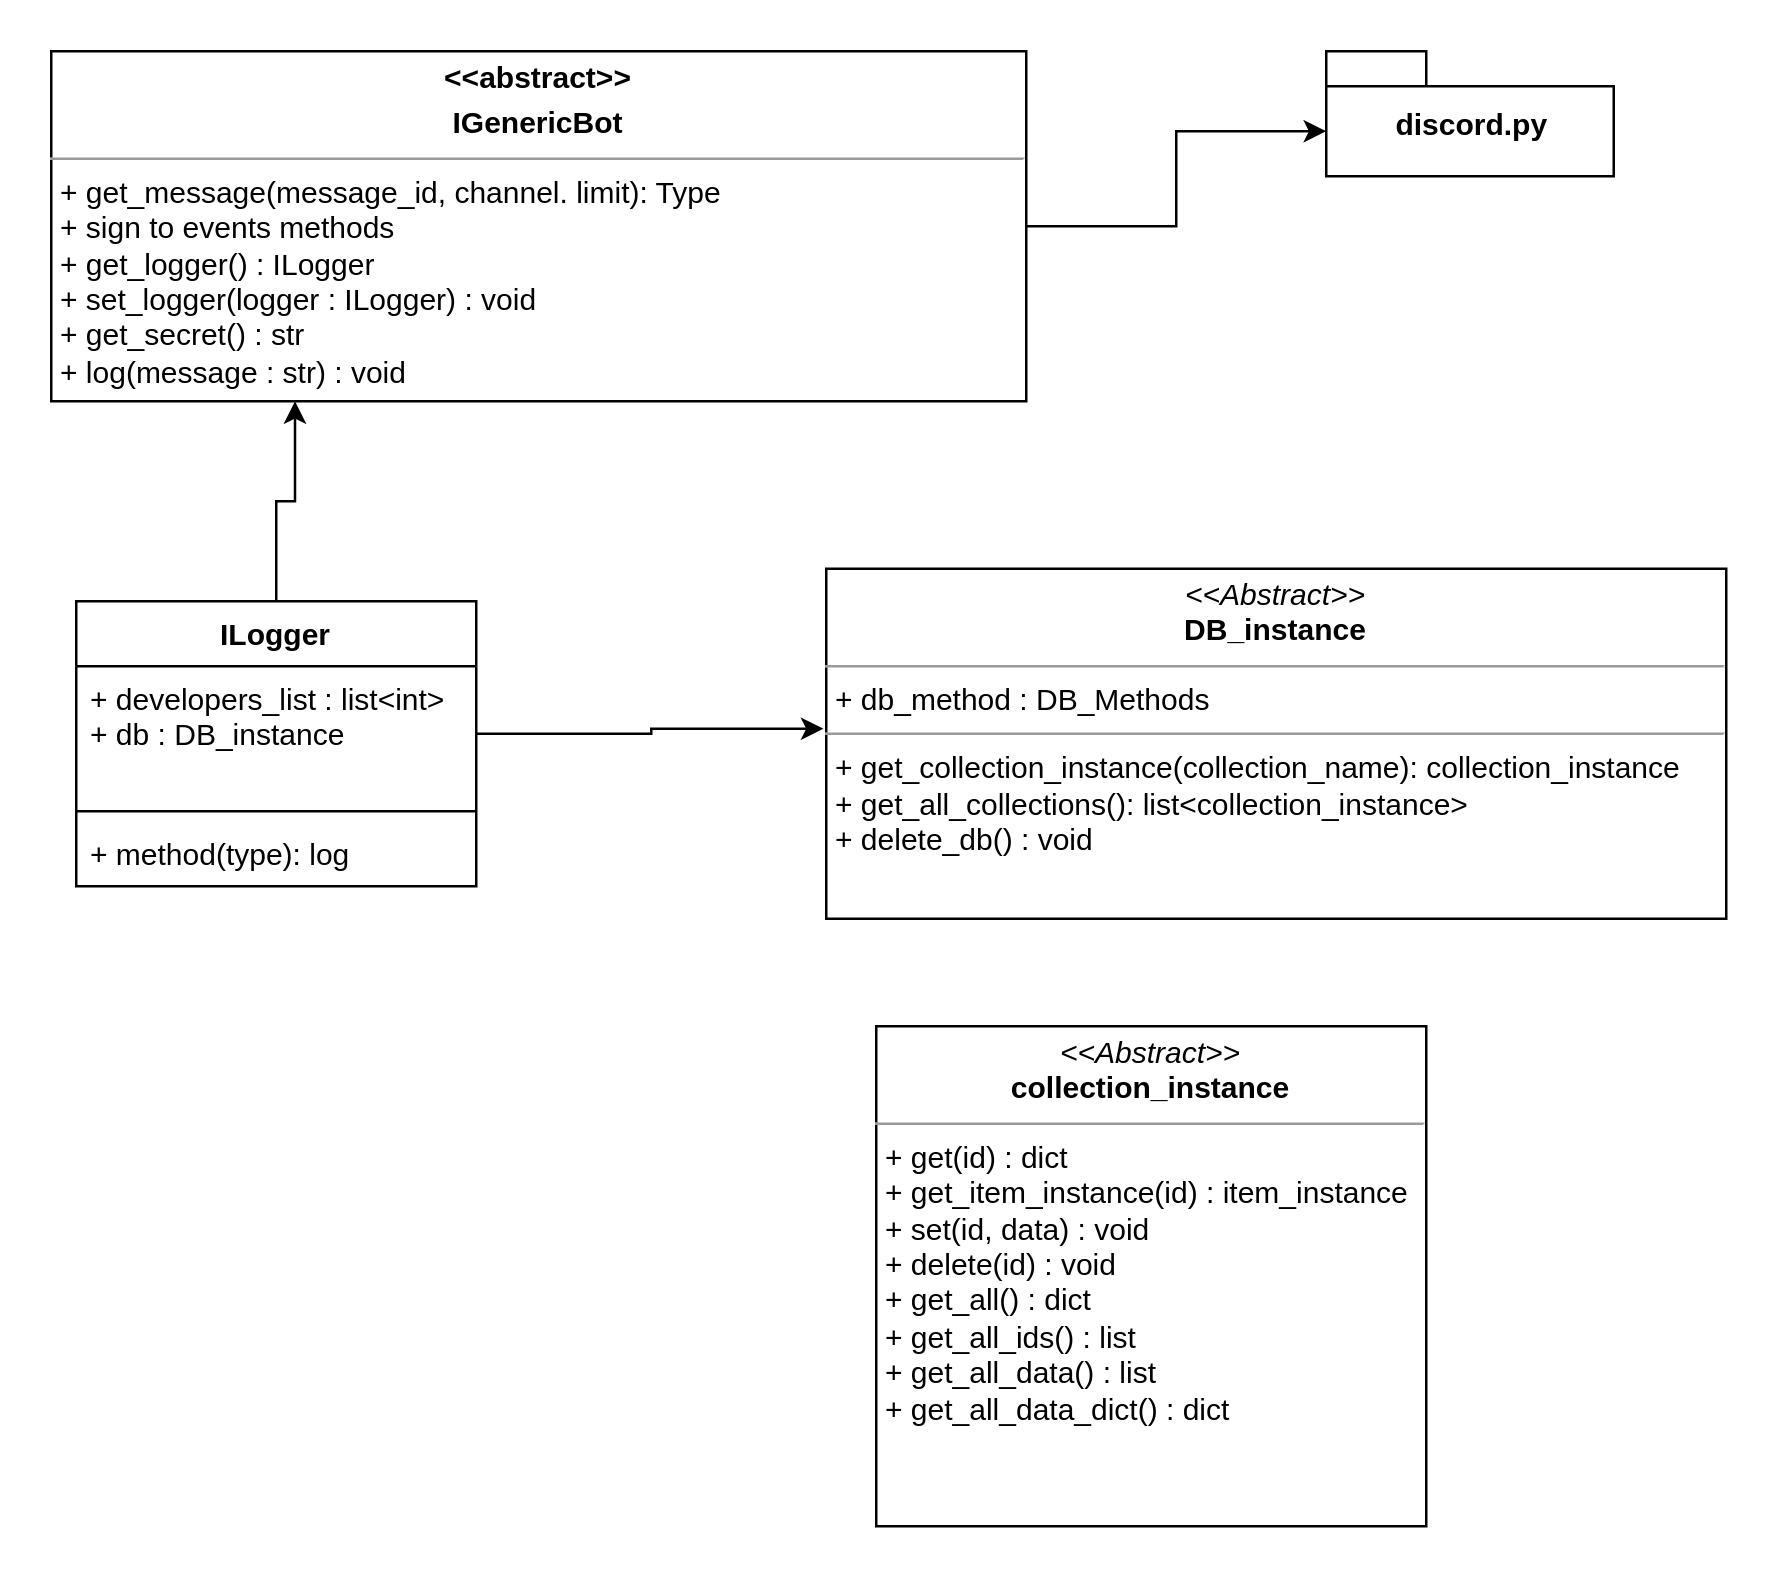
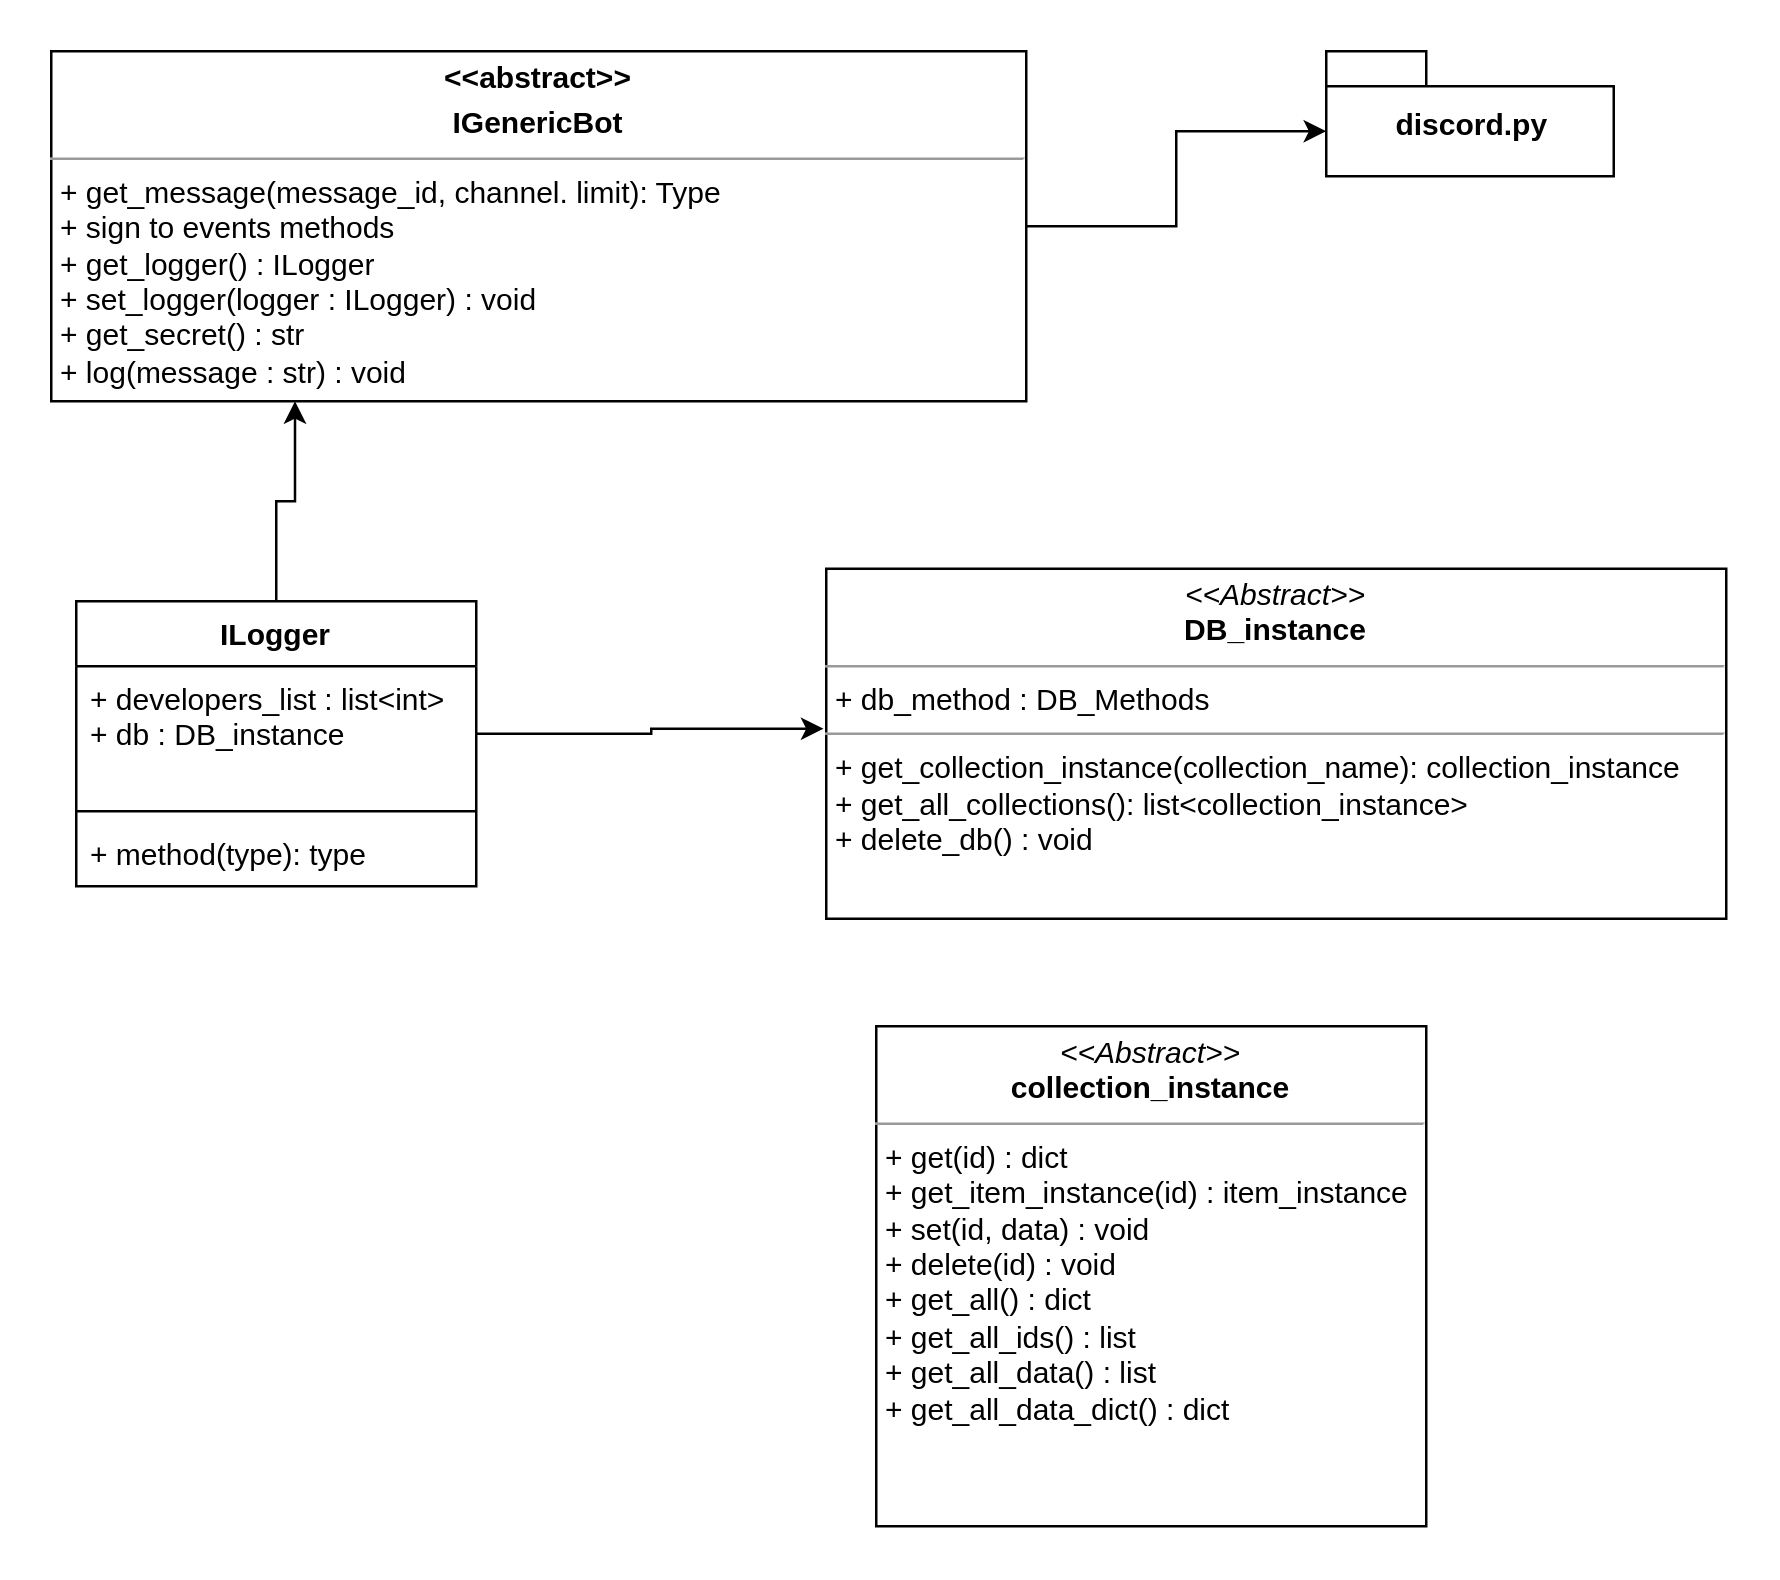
- <mxCell id="6" value="+ method(type): log" style="text;strokeColor=none;fillColor=none;align=left;verticalAlign=top;spacingLeft=4;spacingRight=4;overflow=hidden;rotatable=0;points=[[0,0.5],[1,0.5]];portConstraint=eastwest;" vertex="1" parent="3"><mxGeometry y="88" width="160" height="26" as="geometry" /></mxCell>
+ <mxCell id="6" value="+ method(type): type" style="text;strokeColor=none;fillColor=none;align=left;verticalAlign=top;spacingLeft=4;spacingRight=4;overflow=hidden;rotatable=0;points=[[0,0.5],[1,0.5]];portConstraint=eastwest;" vertex="1" parent="3"><mxGeometry y="88" width="160" height="26" as="geometry" /></mxCell>
